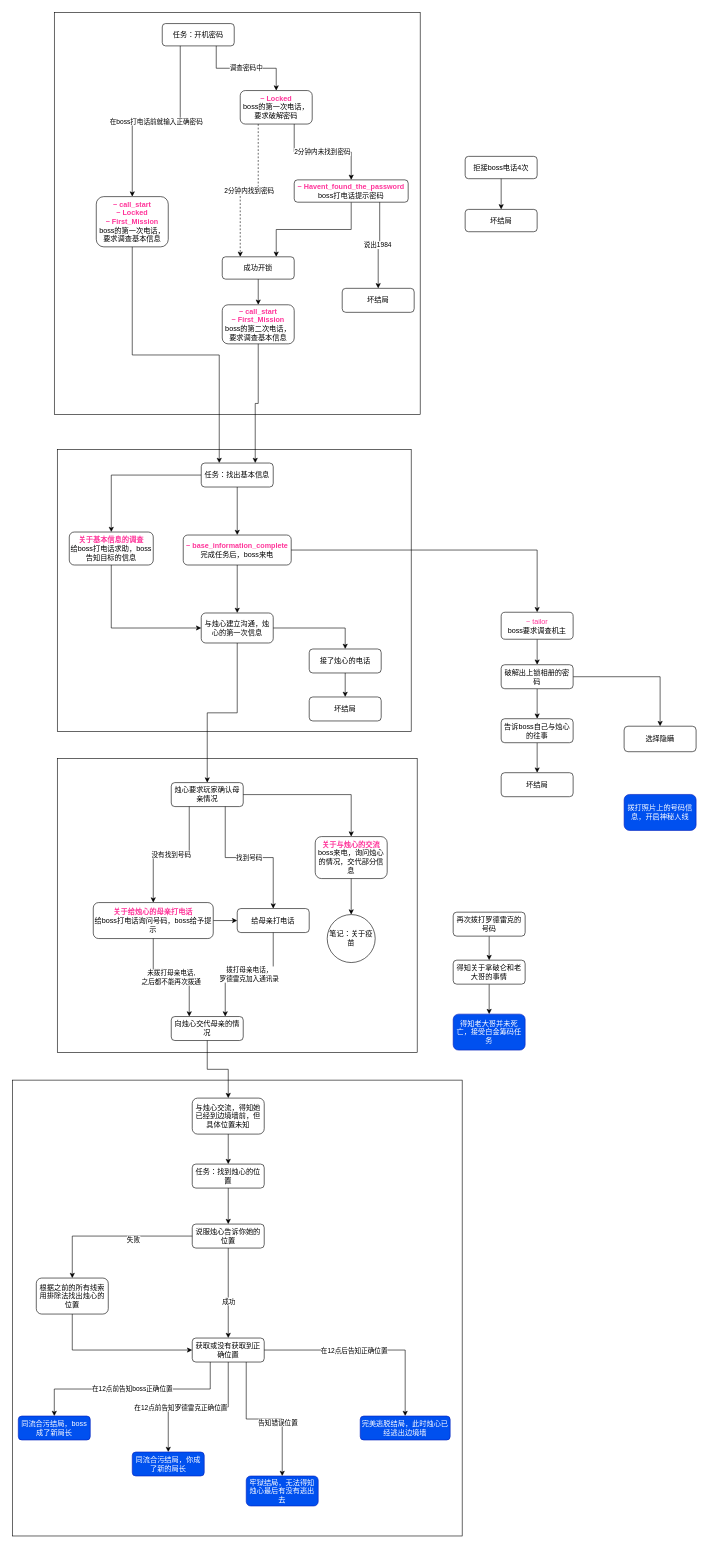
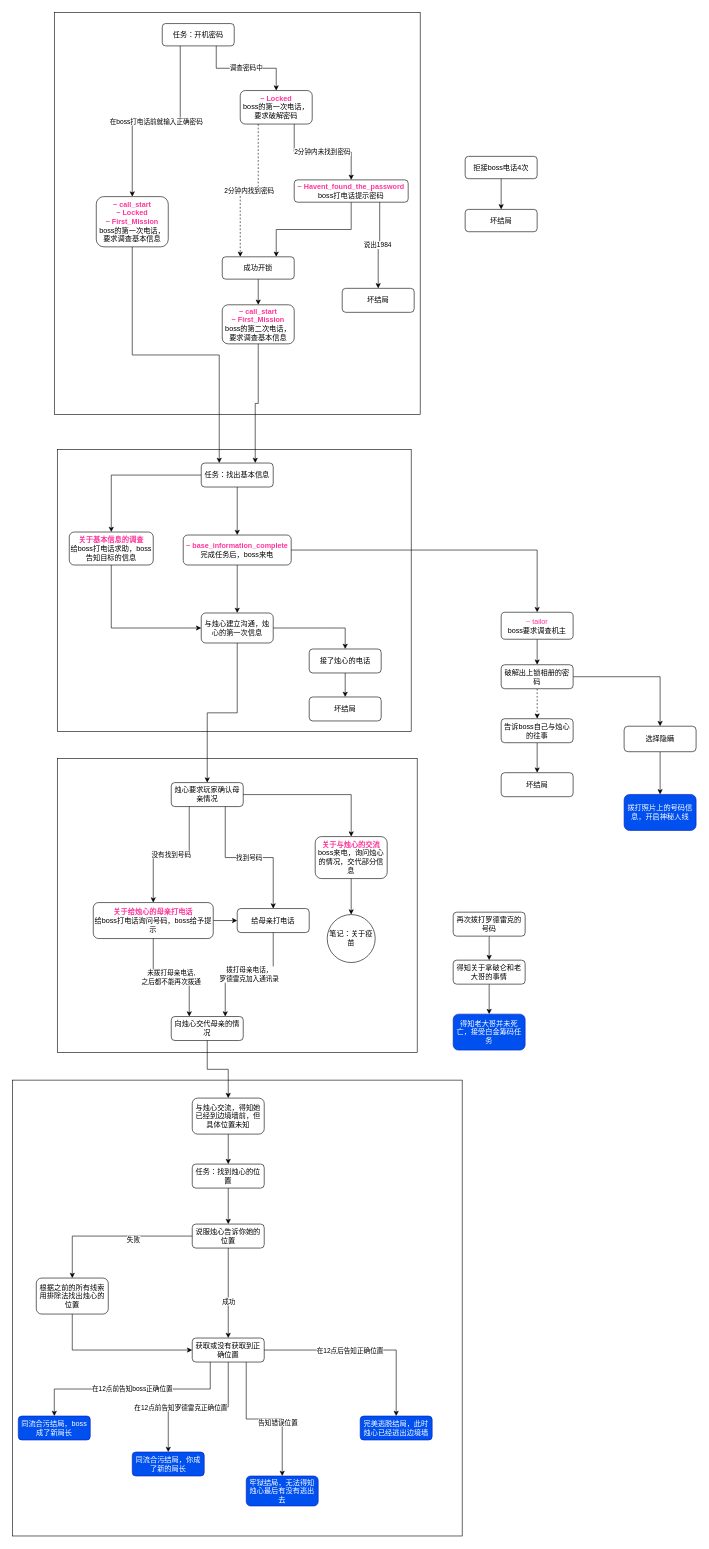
- <mxCell id="41" value="" style="edgeStyle=orthogonalEdgeStyle;rounded=0;orthogonalLoop=1;jettySize=auto;html=1;" parent="1" source="43" target="45" edge="1"><mxGeometry relative="1" as="geometry" /></mxCell>
+ <mxCell id="41" value="" style="edgeStyle=orthogonalEdgeStyle;rounded=0;orthogonalLoop=1;jettySize=auto;html=1;dashed=1;" parent="1" source="43" target="45" edge="1"><mxGeometry relative="1" as="geometry" /></mxCell>
+ <mxCell id="52" value="" style="edgeStyle=orthogonalEdgeStyle;rounded=0;orthogonalLoop=1;jettySize=auto;html=1;" parent="1" source="53" target="54" edge="1"><mxGeometry relative="1" as="geometry" /></mxCell>
- <mxCell id="75" value="完美逃脱结局，此时烛心已经逃出边境墙" style="whiteSpace=wrap;html=1;rounded=1;glass=0;strokeWidth=1;shadow=0;fillColor=#0050ef;fontColor=#ffffff;strokeColor=#001DBC;" parent="56" vertex="1"><mxGeometry x="580" y="560" width="150" height="40" as="geometry" /></mxCell>
+ <mxCell id="75" value="完美逃脱结局，此时烛心已经逃出边境墙" style="whiteSpace=wrap;html=1;rounded=1;glass=0;strokeWidth=1;shadow=0;fillColor=#0050ef;fontColor=#ffffff;strokeColor=#001DBC;" parent="56" vertex="1"><mxGeometry x="580" y="560" width="120" height="40" as="geometry" /></mxCell>
